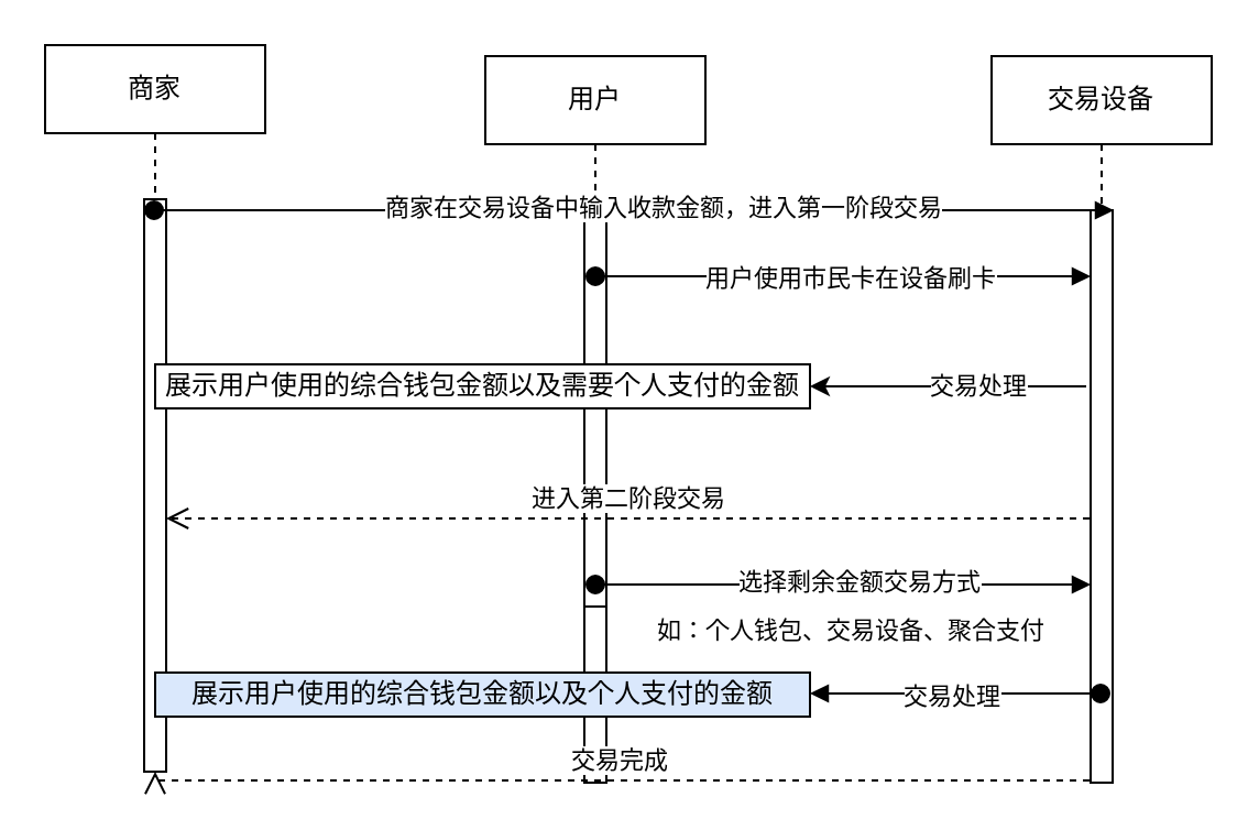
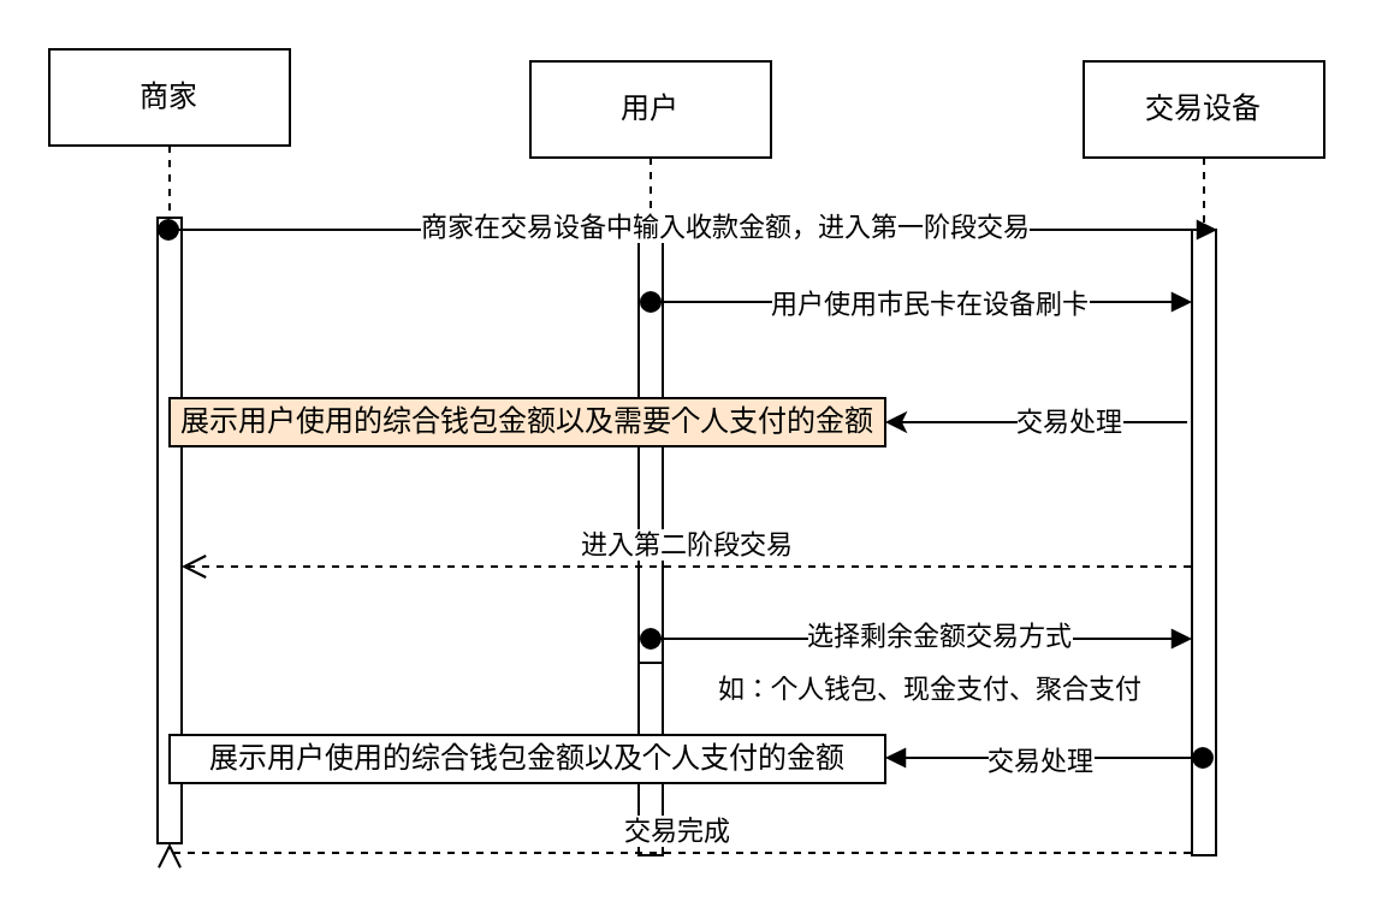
- <mxCell id="15" value="展示用户使用的综合钱包金额以及需要个人支付的金额" style="whiteSpace=wrap;html=1;" vertex="1" parent="1"><mxGeometry x="70" y="165" width="297.5" height="20" as="geometry" /></mxCell>
+ <mxCell id="15" value="展示用户使用的综合钱包金额以及需要个人支付的金额" style="whiteSpace=wrap;html=1;fillColor=#ffe6cc;" vertex="1" parent="1"><mxGeometry x="70" y="165" width="297.5" height="20" as="geometry" /></mxCell>
- <mxCell id="12" value="如：个人钱包、交易设备、聚合支付" style="edgeLabel;html=1;align=center;verticalAlign=middle;resizable=0;points=[];" vertex="1" connectable="0" parent="6"><mxGeometry x="-65" y="260" as="geometry" /></mxCell>
+ <mxCell id="12" value="如：个人钱包、现金支付、聚合支付" style="edgeLabel;html=1;align=center;verticalAlign=middle;resizable=0;points=[];" vertex="1" connectable="0" parent="6"><mxGeometry x="-65" y="260" as="geometry" /></mxCell>
- <mxCell id="22" value="展示用户使用的综合钱包金额以及个人支付的金额" style="whiteSpace=wrap;html=1;fillColor=#dae8fc;" vertex="1" parent="1"><mxGeometry x="70" y="305" width="297.5" height="20" as="geometry" /></mxCell>
+ <mxCell id="22" value="展示用户使用的综合钱包金额以及个人支付的金额" style="whiteSpace=wrap;html=1;" vertex="1" parent="1"><mxGeometry x="70" y="305" width="297.5" height="20" as="geometry" /></mxCell>
